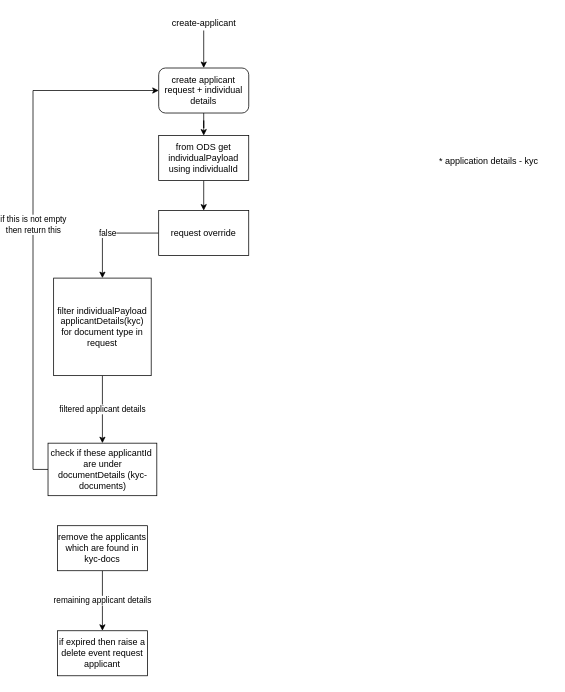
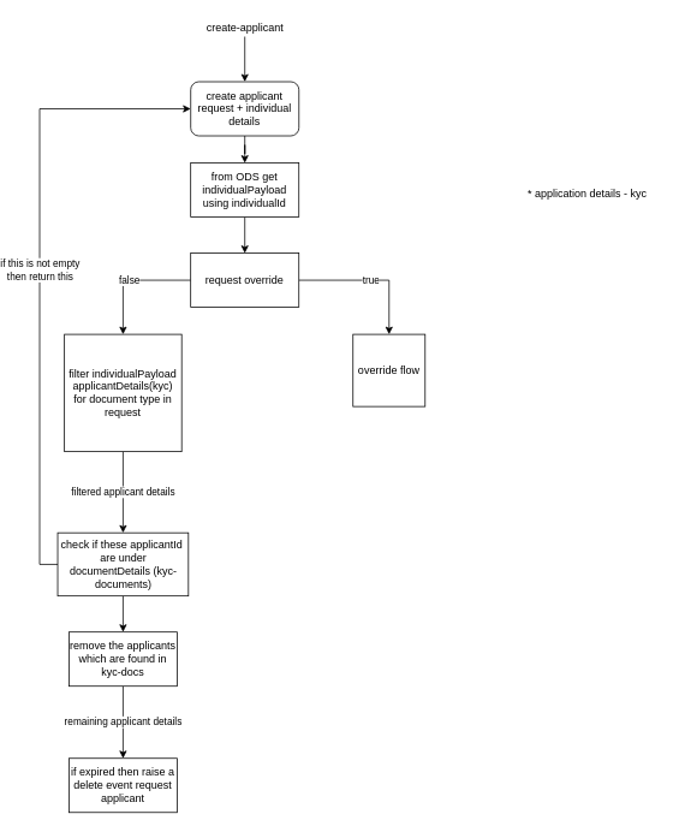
+ <mxCell id="12" value="true" style="edgeStyle=orthogonalEdgeStyle;rounded=0;orthogonalLoop=1;jettySize=auto;html=1;" parent="1" source="13" target="2" edge="1"><mxGeometry relative="1" as="geometry" /></mxCell>
+ <mxCell id="2" value="override flow" style="whiteSpace=wrap;html=1;aspect=fixed;" parent="1" vertex="1"><mxGeometry x="348" y="370" width="80" height="80" as="geometry" /></mxCell>
+ <mxCell id="15" value="" style="edgeStyle=orthogonalEdgeStyle;rounded=0;orthogonalLoop=1;jettySize=auto;html=1;" parent="1" source="17" target="19" edge="1"><mxGeometry relative="1" as="geometry" /></mxCell>
